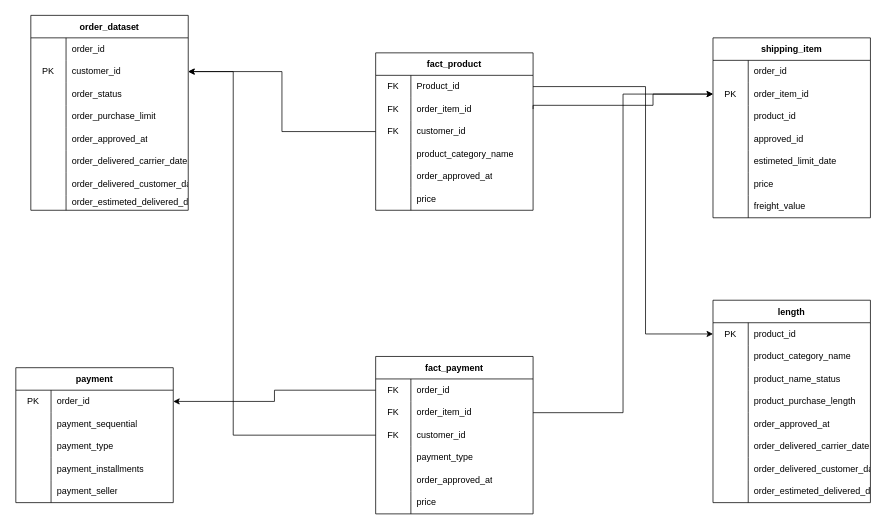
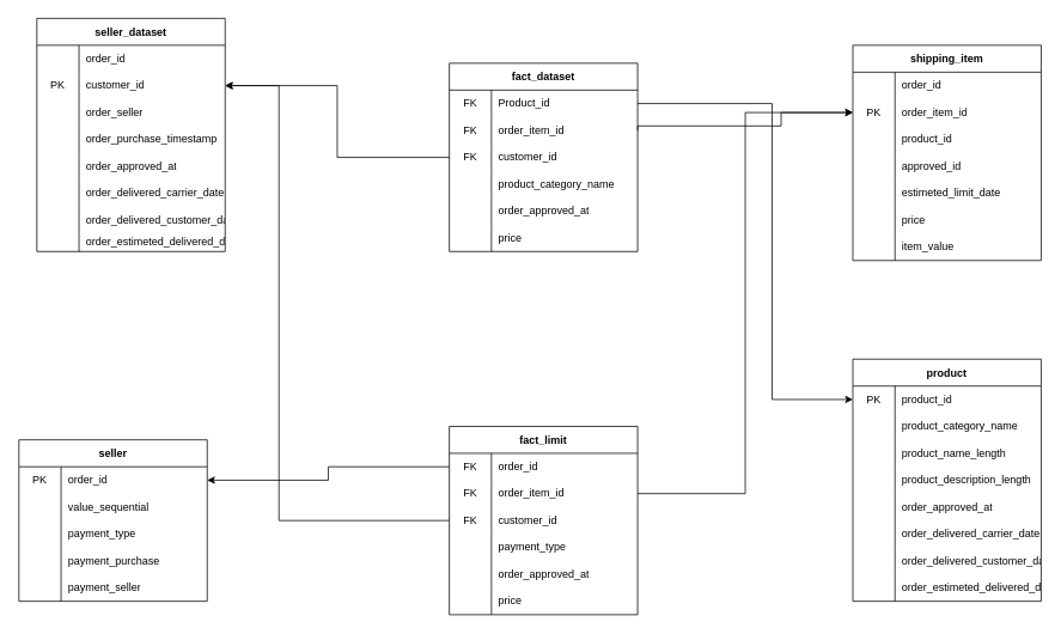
- <mxCell id="2" value="order_dataset" style="shape=table;startSize=30;container=1;collapsible=0;childLayout=tableLayout;fixedRows=1;rowLines=0;fontStyle=1;" parent="1" vertex="1"><mxGeometry x="40" y="20" width="210" height="260" as="geometry" /></mxCell>
+ <mxCell id="2" value="seller_dataset" style="shape=table;startSize=30;container=1;collapsible=0;childLayout=tableLayout;fixedRows=1;rowLines=0;fontStyle=1;" parent="1" vertex="1"><mxGeometry x="40" y="20" width="210" height="260" as="geometry" /></mxCell>
- <mxCell id="90" value="fact_product" style="shape=table;startSize=30;container=1;collapsible=0;childLayout=tableLayout;fixedRows=1;rowLines=0;fontStyle=1;" parent="1" vertex="1"><mxGeometry x="500" y="70" width="210" height="210" as="geometry" /></mxCell>
+ <mxCell id="90" value="fact_dataset" style="shape=table;startSize=30;container=1;collapsible=0;childLayout=tableLayout;fixedRows=1;rowLines=0;fontStyle=1;" parent="1" vertex="1"><mxGeometry x="500" y="70" width="210" height="210" as="geometry" /></mxCell>
- <mxCell id="11" value="order_status" style="shape=partialRectangle;html=1;whiteSpace=wrap;connectable=0;fillColor=none;top=0;left=0;bottom=0;right=0;align=left;spacingLeft=6;overflow=hidden;" parent="9" vertex="1"><mxGeometry x="47" width="163" height="30" as="geometry"><mxRectangle width="163" height="30" as="alternateBounds" /></mxGeometry></mxCell>
+ <mxCell id="11" value="order_seller" style="shape=partialRectangle;html=1;whiteSpace=wrap;connectable=0;fillColor=none;top=0;left=0;bottom=0;right=0;align=left;spacingLeft=6;overflow=hidden;" parent="9" vertex="1"><mxGeometry x="47" width="163" height="30" as="geometry"><mxRectangle width="163" height="30" as="alternateBounds" /></mxGeometry></mxCell>
- <mxCell id="14" value="order_purchase_limit" style="shape=partialRectangle;html=1;whiteSpace=wrap;connectable=0;fillColor=none;top=0;left=0;bottom=0;right=0;align=left;spacingLeft=6;overflow=hidden;" parent="12" vertex="1"><mxGeometry x="47" width="163" height="30" as="geometry"><mxRectangle width="163" height="30" as="alternateBounds" /></mxGeometry></mxCell>
+ <mxCell id="14" value="order_purchase_timestamp" style="shape=partialRectangle;html=1;whiteSpace=wrap;connectable=0;fillColor=none;top=0;left=0;bottom=0;right=0;align=left;spacingLeft=6;overflow=hidden;" parent="12" vertex="1"><mxGeometry x="47" width="163" height="30" as="geometry"><mxRectangle width="163" height="30" as="alternateBounds" /></mxGeometry></mxCell>
- <mxCell id="48" value="freight_value" style="shape=partialRectangle;html=1;whiteSpace=wrap;connectable=0;fillColor=none;top=0;left=0;bottom=0;right=0;align=left;spacingLeft=6;overflow=hidden;" parent="46" vertex="1"><mxGeometry x="47" width="163" height="30" as="geometry"><mxRectangle width="163" height="30" as="alternateBounds" /></mxGeometry></mxCell>
+ <mxCell id="48" value="item_value" style="shape=partialRectangle;html=1;whiteSpace=wrap;connectable=0;fillColor=none;top=0;left=0;bottom=0;right=0;align=left;spacingLeft=6;overflow=hidden;" parent="46" vertex="1"><mxGeometry x="47" width="163" height="30" as="geometry"><mxRectangle width="163" height="30" as="alternateBounds" /></mxGeometry></mxCell>
- <mxCell id="65" value="length" style="shape=table;startSize=30;container=1;collapsible=0;childLayout=tableLayout;fixedRows=1;rowLines=0;fontStyle=1;" parent="1" vertex="1"><mxGeometry x="950" y="400" width="210" height="270" as="geometry" /></mxCell>
+ <mxCell id="65" value="product" style="shape=table;startSize=30;container=1;collapsible=0;childLayout=tableLayout;fixedRows=1;rowLines=0;fontStyle=1;" parent="1" vertex="1"><mxGeometry x="950" y="400" width="210" height="270" as="geometry" /></mxCell>
- <mxCell id="112" value="fact_payment" style="shape=table;startSize=30;container=1;collapsible=0;childLayout=tableLayout;fixedRows=1;rowLines=0;fontStyle=1;" parent="1" vertex="1"><mxGeometry x="500" y="475" width="210" height="210" as="geometry" /></mxCell>
+ <mxCell id="112" value="fact_limit" style="shape=table;startSize=30;container=1;collapsible=0;childLayout=tableLayout;fixedRows=1;rowLines=0;fontStyle=1;" parent="1" vertex="1"><mxGeometry x="500" y="475" width="210" height="210" as="geometry" /></mxCell>
- <mxCell id="74" value="product_name_status" style="shape=partialRectangle;html=1;whiteSpace=wrap;connectable=0;fillColor=none;top=0;left=0;bottom=0;right=0;align=left;spacingLeft=6;overflow=hidden;" parent="72" vertex="1"><mxGeometry x="47" width="163" height="30" as="geometry"><mxRectangle width="163" height="30" as="alternateBounds" /></mxGeometry></mxCell>
+ <mxCell id="74" value="product_name_length" style="shape=partialRectangle;html=1;whiteSpace=wrap;connectable=0;fillColor=none;top=0;left=0;bottom=0;right=0;align=left;spacingLeft=6;overflow=hidden;" parent="72" vertex="1"><mxGeometry x="47" width="163" height="30" as="geometry"><mxRectangle width="163" height="30" as="alternateBounds" /></mxGeometry></mxCell>
- <mxCell id="49" value="payment" style="shape=table;startSize=30;container=1;collapsible=0;childLayout=tableLayout;fixedRows=1;rowLines=0;fontStyle=1;" parent="1" vertex="1"><mxGeometry x="20" y="490" width="210" height="180" as="geometry" /></mxCell>
+ <mxCell id="49" value="seller" style="shape=table;startSize=30;container=1;collapsible=0;childLayout=tableLayout;fixedRows=1;rowLines=0;fontStyle=1;" parent="1" vertex="1"><mxGeometry x="20" y="490" width="210" height="180" as="geometry" /></mxCell>
- <mxCell id="77" value="product_purchase_length" style="shape=partialRectangle;html=1;whiteSpace=wrap;connectable=0;fillColor=none;top=0;left=0;bottom=0;right=0;align=left;spacingLeft=6;overflow=hidden;" parent="75" vertex="1"><mxGeometry x="47" width="163" height="30" as="geometry"><mxRectangle width="163" height="30" as="alternateBounds" /></mxGeometry></mxCell>
+ <mxCell id="77" value="product_description_length" style="shape=partialRectangle;html=1;whiteSpace=wrap;connectable=0;fillColor=none;top=0;left=0;bottom=0;right=0;align=left;spacingLeft=6;overflow=hidden;" parent="75" vertex="1"><mxGeometry x="47" width="163" height="30" as="geometry"><mxRectangle width="163" height="30" as="alternateBounds" /></mxGeometry></mxCell>
- <mxCell id="55" value="payment_sequential" style="shape=partialRectangle;html=1;whiteSpace=wrap;connectable=0;fillColor=none;top=0;left=0;bottom=0;right=0;align=left;spacingLeft=6;overflow=hidden;" parent="53" vertex="1"><mxGeometry x="47" width="163" height="30" as="geometry"><mxRectangle width="163" height="30" as="alternateBounds" /></mxGeometry></mxCell>
+ <mxCell id="55" value="value_sequential" style="shape=partialRectangle;html=1;whiteSpace=wrap;connectable=0;fillColor=none;top=0;left=0;bottom=0;right=0;align=left;spacingLeft=6;overflow=hidden;" parent="53" vertex="1"><mxGeometry x="47" width="163" height="30" as="geometry"><mxRectangle width="163" height="30" as="alternateBounds" /></mxGeometry></mxCell>
- <mxCell id="61" value="payment_installments" style="shape=partialRectangle;html=1;whiteSpace=wrap;connectable=0;fillColor=none;top=0;left=0;bottom=0;right=0;align=left;spacingLeft=6;overflow=hidden;" parent="59" vertex="1"><mxGeometry x="47" width="163" height="30" as="geometry"><mxRectangle width="163" height="30" as="alternateBounds" /></mxGeometry></mxCell>
+ <mxCell id="61" value="payment_purchase" style="shape=partialRectangle;html=1;whiteSpace=wrap;connectable=0;fillColor=none;top=0;left=0;bottom=0;right=0;align=left;spacingLeft=6;overflow=hidden;" parent="59" vertex="1"><mxGeometry x="47" width="163" height="30" as="geometry"><mxRectangle width="163" height="30" as="alternateBounds" /></mxGeometry></mxCell>
